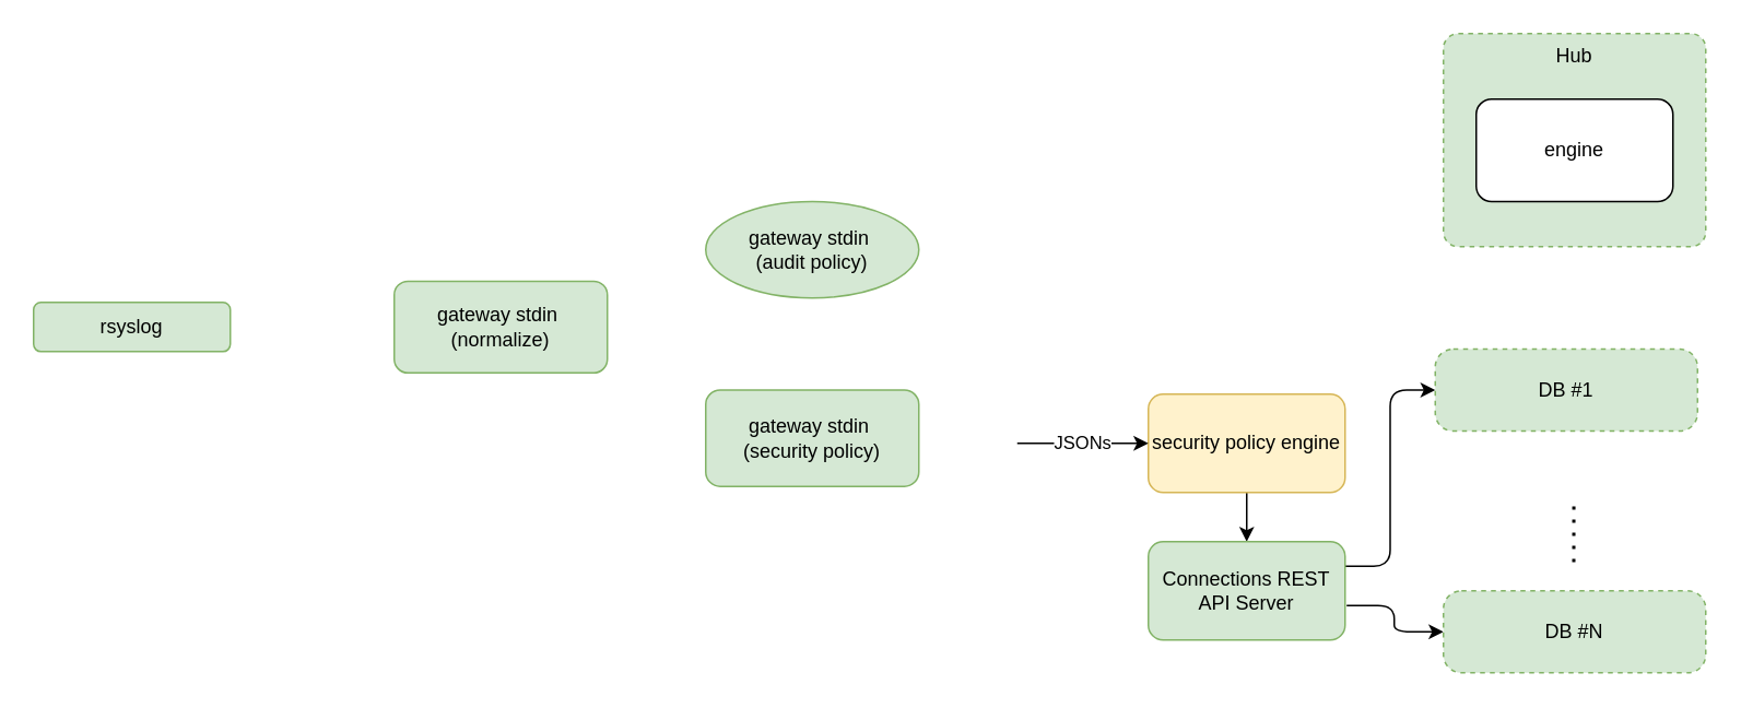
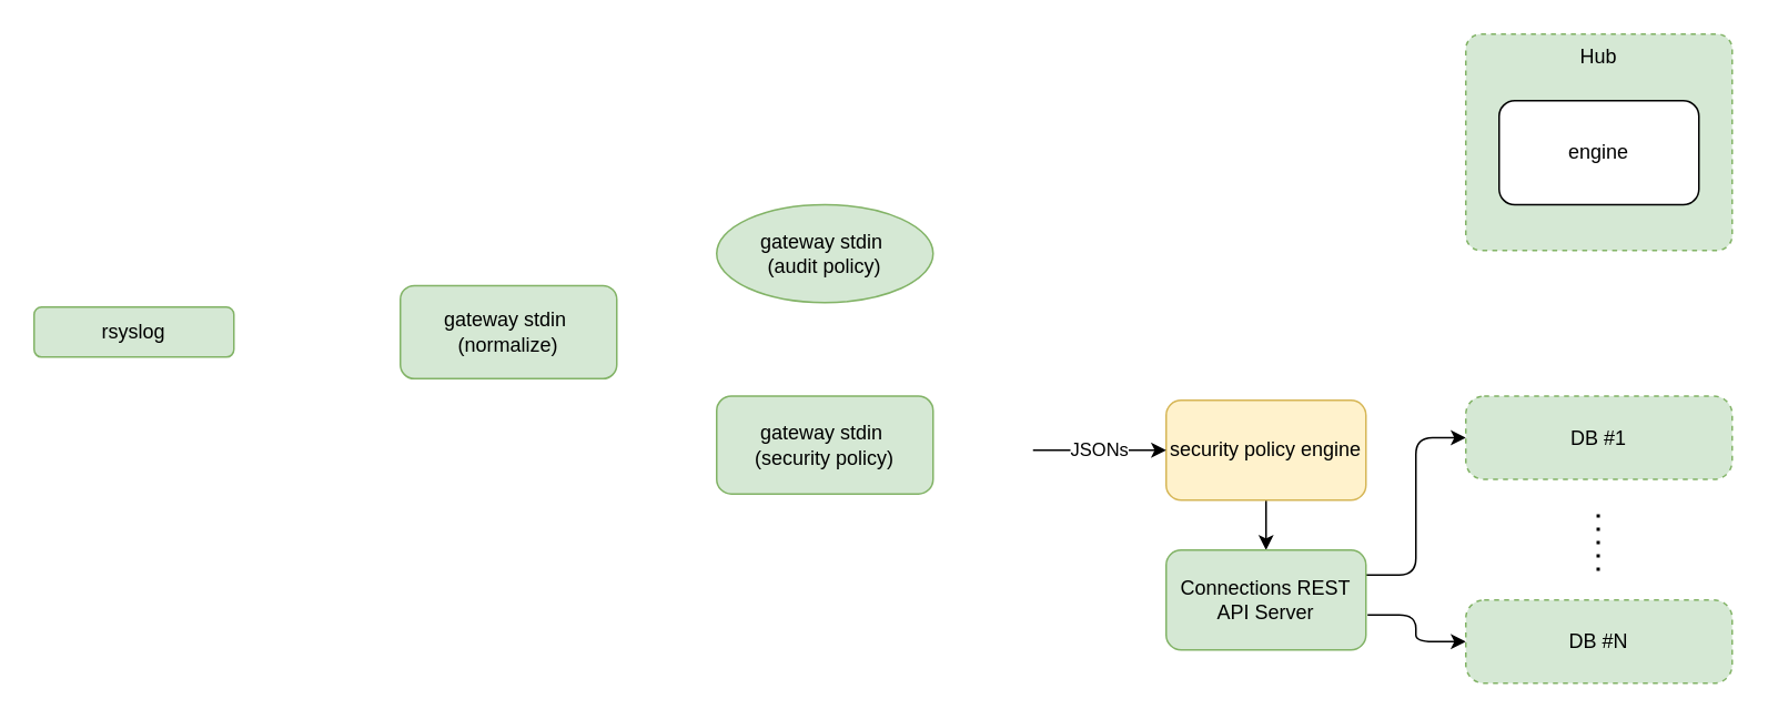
- <mxCell id="8" value="DB #1" style="rounded=1;whiteSpace=wrap;html=1;arcSize=22;verticalAlign=middle;dashed=1;fillColor=#d5e8d4;strokeColor=#82b366;" vertex="1" parent="1"><mxGeometry x="875" y="212.5" width="160" height="50" as="geometry" /></mxCell>
+ <mxCell id="8" value="DB #1" style="rounded=1;whiteSpace=wrap;html=1;arcSize=22;verticalAlign=middle;dashed=1;fillColor=#d5e8d4;strokeColor=#82b366;" vertex="1" parent="1"><mxGeometry x="880" y="237.5" width="160" height="50" as="geometry" /></mxCell>
